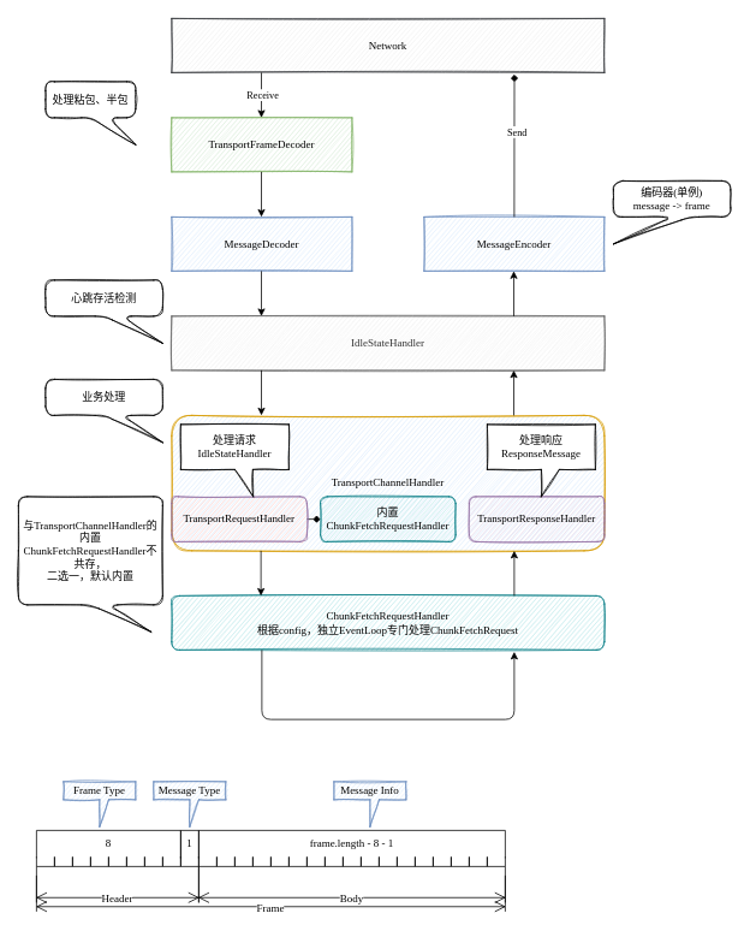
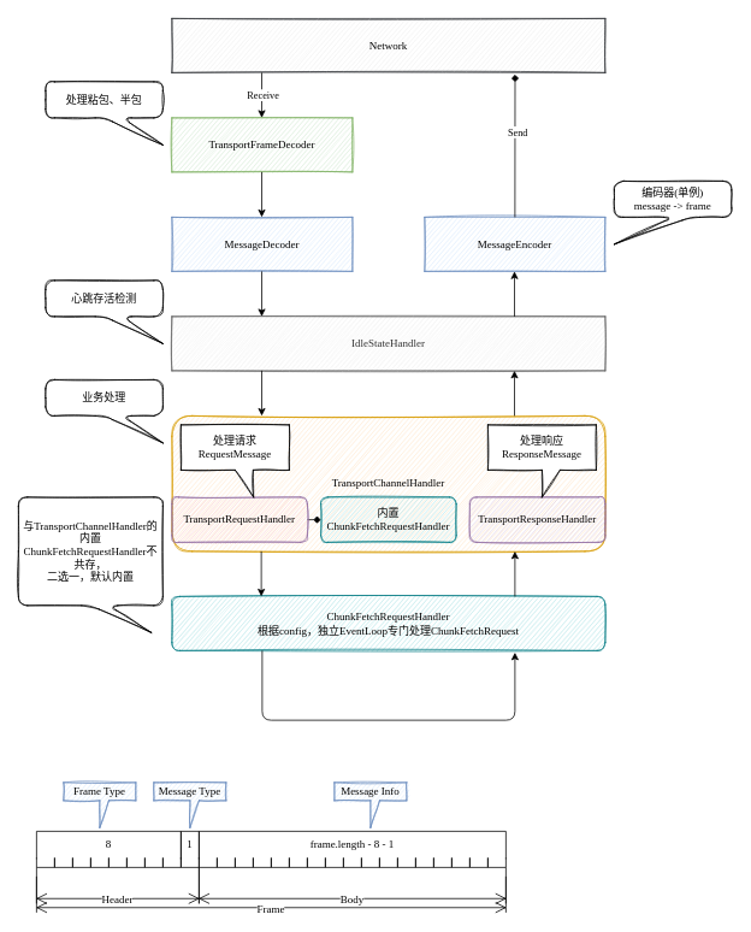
- <mxCell id="59" value="处理粘包、半包" style="shape=callout;rounded=1;whiteSpace=wrap;html=1;perimeter=calloutPerimeter;glass=0;sketch=1;gradientDirection=south;position2=1;fontFamily=Nunito;fontSource=https%3A%2F%2Ffonts.googleapis.com%2Fcss%3Ffamily%3DNunito;" parent="37" vertex="1"><mxGeometry x="30" y="70" width="100" height="70" as="geometry" /></mxCell>
+ <mxCell id="59" value="处理粘包、半包" style="shape=callout;rounded=1;whiteSpace=wrap;html=1;perimeter=calloutPerimeter;glass=0;sketch=1;gradientDirection=south;position2=1;fontFamily=Nunito;fontSource=https%3A%2F%2Ffonts.googleapis.com%2Fcss%3Ffamily%3DNunito;" parent="37" vertex="1"><mxGeometry x="30" y="70" width="130" height="70" as="geometry" /></mxCell>
- <mxCell id="62" value="处理请求&lt;br&gt;IdleStateHandler" style="shape=callout;whiteSpace=wrap;html=1;perimeter=calloutPerimeter;rounded=0;glass=0;sketch=1;fontFamily=Nunito;fontSource=https%3A%2F%2Ffonts.googleapis.com%2Fcss%3Ffamily%3DNunito;gradientDirection=south;position2=0.67;" parent="37" vertex="1"><mxGeometry x="180" y="450" width="120" height="80" as="geometry" /></mxCell>
+ <mxCell id="62" value="处理请求&lt;br&gt;RequestMessage" style="shape=callout;whiteSpace=wrap;html=1;perimeter=calloutPerimeter;rounded=0;glass=0;sketch=1;fontFamily=Nunito;fontSource=https%3A%2F%2Ffonts.googleapis.com%2Fcss%3Ffamily%3DNunito;gradientDirection=south;position2=0.67;" parent="37" vertex="1"><mxGeometry x="180" y="450" width="120" height="80" as="geometry" /></mxCell>
- <mxCell id="45" value="TransportChannelHandler" style="rounded=1;whiteSpace=wrap;html=1;sketch=1;fontFamily=Nunito;fontSource=https%3A%2F%2Ffonts.googleapis.com%2Fcss%3Ffamily%3DNunito;fillColor=#dae8fc;strokeColor=#d79b00;" parent="37" vertex="1"><mxGeometry x="170" y="440" width="480" height="150" as="geometry" /></mxCell>
+ <mxCell id="45" value="TransportChannelHandler" style="rounded=1;whiteSpace=wrap;html=1;sketch=1;fontFamily=Nunito;fontSource=https%3A%2F%2Ffonts.googleapis.com%2Fcss%3Ffamily%3DNunito;fillColor=#ffe6cc;strokeColor=#d79b00;" parent="37" vertex="1"><mxGeometry x="170" y="440" width="480" height="150" as="geometry" /></mxCell>
